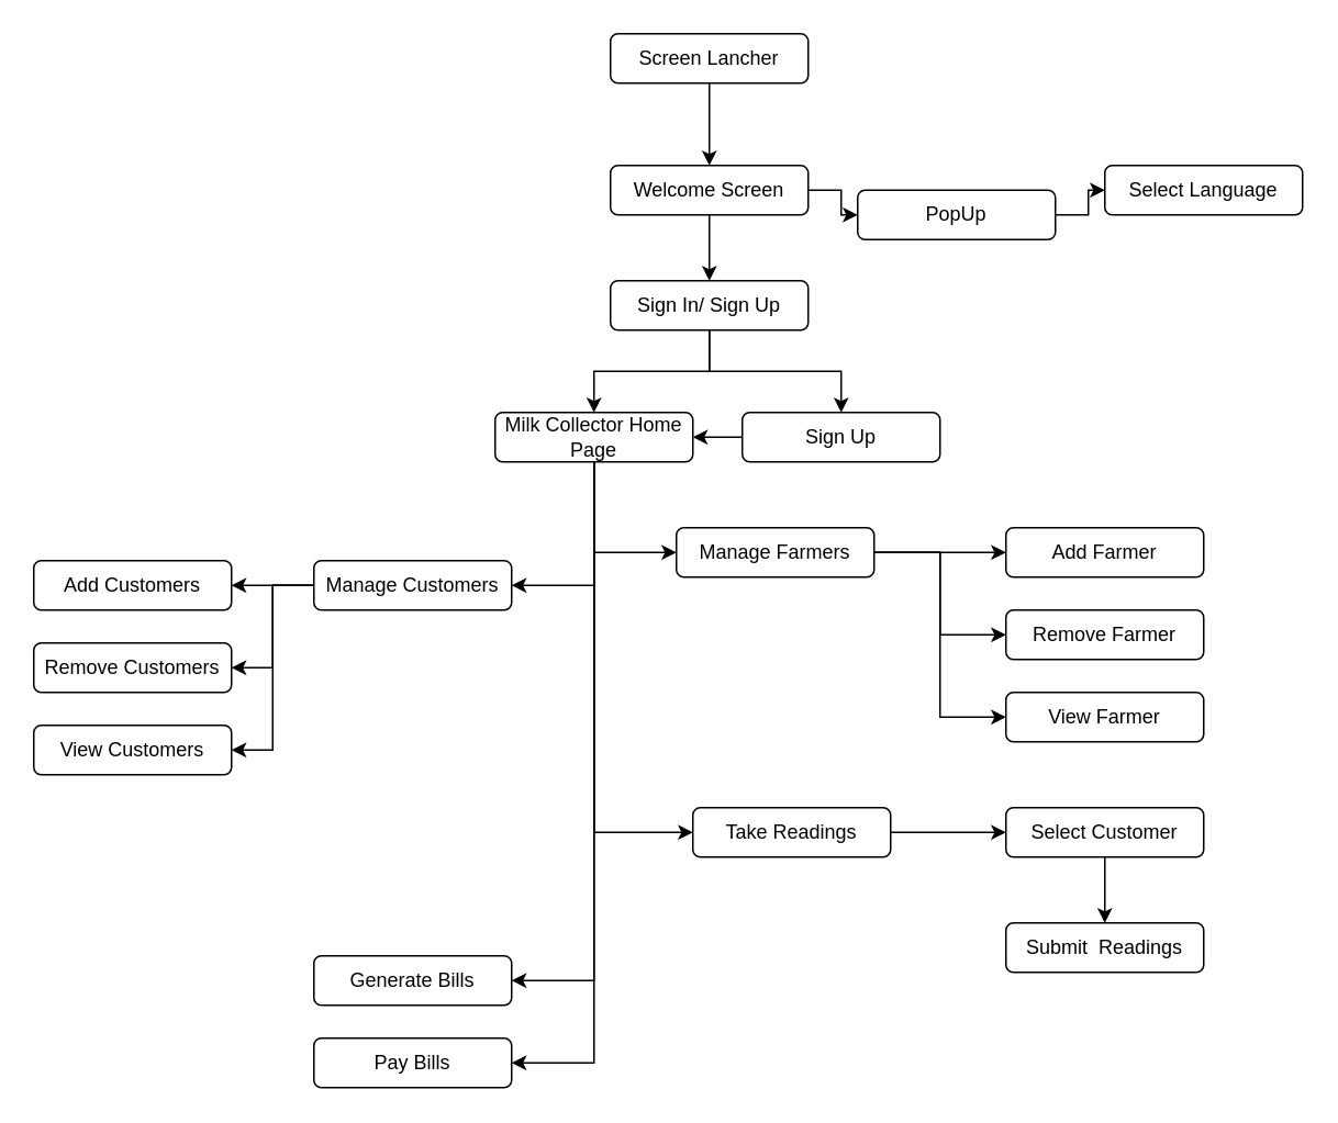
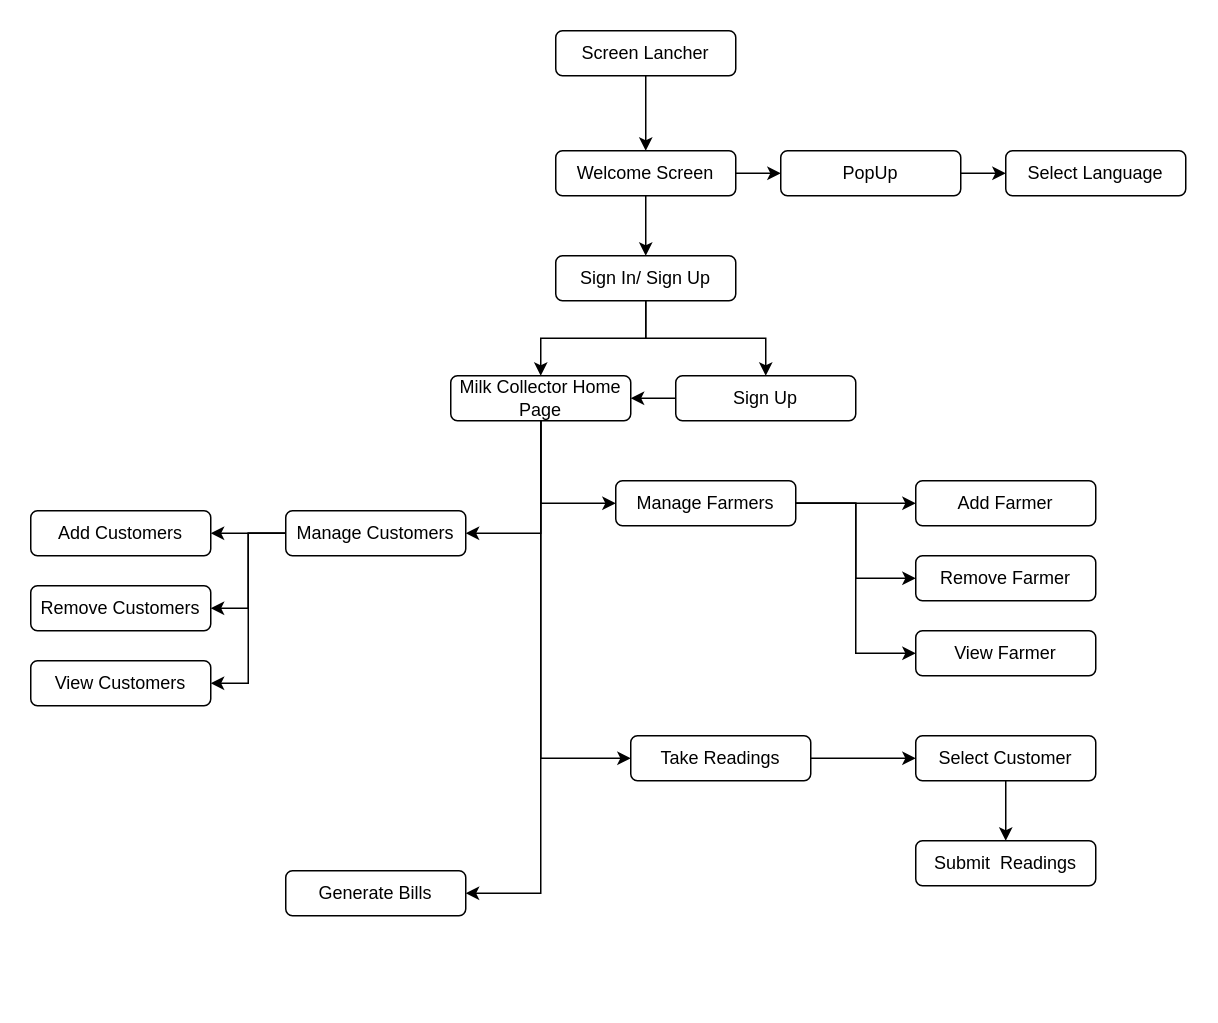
- <mxCell id="7" value="PopUp" style="rounded=1;whiteSpace=wrap;html=1;" parent="1" vertex="1"><mxGeometry x="520" y="115" width="120" height="30" as="geometry" /></mxCell>
+ <mxCell id="7" value="PopUp" style="rounded=1;whiteSpace=wrap;html=1;" parent="1" vertex="1"><mxGeometry x="520" y="100" width="120" height="30" as="geometry" /></mxCell>
- <mxCell id="20" style="edgeStyle=orthogonalEdgeStyle;rounded=0;orthogonalLoop=1;jettySize=auto;html=1;entryX=1;entryY=0.5;entryDx=0;entryDy=0;" edge="1" source="23" target="35" parent="1"><mxGeometry relative="1" as="geometry" /></mxCell>
- <mxCell id="35" value="Pay Bills" style="rounded=1;whiteSpace=wrap;html=1;" vertex="1" parent="1"><mxGeometry x="190" y="630" width="120" height="30" as="geometry" /></mxCell>
